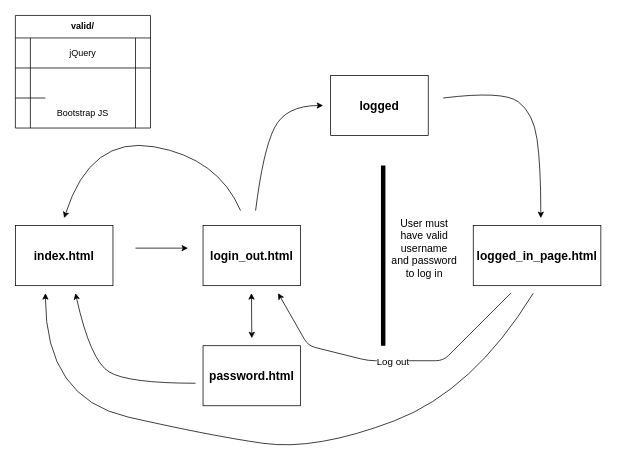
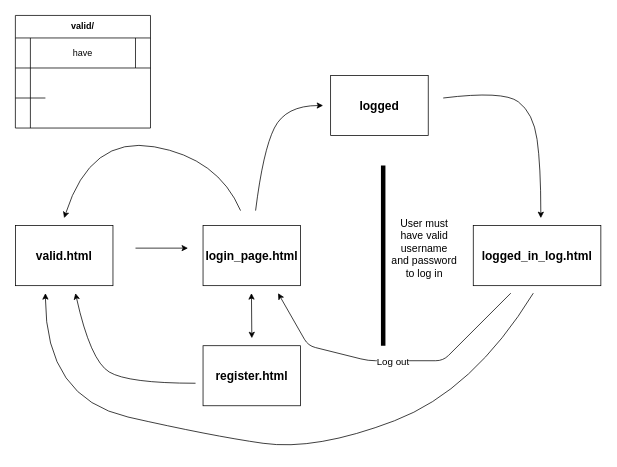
- <mxCell id="21" value="jQuery" style="shape=partialRectangle;html=1;whiteSpace=wrap;connectable=0;fillColor=none;top=0;left=0;bottom=0;right=0;overflow=hidden;" vertex="1" parent="19"><mxGeometry x="20" width="140" height="40" as="geometry" /></mxCell>
+ <mxCell id="21" value="have" style="shape=partialRectangle;html=1;whiteSpace=wrap;connectable=0;fillColor=none;top=0;left=0;bottom=0;right=0;overflow=hidden;" vertex="1" parent="19"><mxGeometry x="20" width="140" height="40" as="geometry" /></mxCell>
- <mxCell id="28" value="Bootstrap JS" style="shape=partialRectangle;html=1;whiteSpace=wrap;connectable=0;fillColor=none;top=0;left=0;bottom=0;right=0;overflow=hidden;" vertex="1" parent="26"><mxGeometry x="20" width="140" height="40" as="geometry" /></mxCell>
- <mxCell id="3" value="&lt;font style=&quot;font-size: 16px&quot;&gt;&lt;b&gt;index.html&lt;/b&gt;&lt;/font&gt;" style="text;html=1;fillColor=none;align=center;verticalAlign=middle;whiteSpace=wrap;rounded=0;sketch=0;strokeColor=#000000;" parent="1" vertex="1"><mxGeometry x="20" y="300" width="130" height="80" as="geometry" /></mxCell>
+ <mxCell id="3" value="&lt;font style=&quot;font-size: 16px&quot;&gt;&lt;b&gt;valid.html&lt;/b&gt;&lt;/font&gt;" style="text;html=1;fillColor=none;align=center;verticalAlign=middle;whiteSpace=wrap;rounded=0;sketch=0;strokeColor=#000000;" parent="1" vertex="1"><mxGeometry x="20" y="300" width="130" height="80" as="geometry" /></mxCell>
- <mxCell id="5" value="&lt;font style=&quot;font-size: 16px&quot;&gt;&lt;b&gt;login_out.html&lt;/b&gt;&lt;/font&gt;" style="text;html=1;fillColor=none;align=center;verticalAlign=middle;whiteSpace=wrap;rounded=0;sketch=0;strokeColor=#000000;" parent="1" vertex="1"><mxGeometry x="270" y="300" width="130" height="80" as="geometry" /></mxCell>
+ <mxCell id="5" value="&lt;font style=&quot;font-size: 16px&quot;&gt;&lt;b&gt;login_page.html&lt;/b&gt;&lt;/font&gt;" style="text;html=1;fillColor=none;align=center;verticalAlign=middle;whiteSpace=wrap;rounded=0;sketch=0;strokeColor=#000000;" parent="1" vertex="1"><mxGeometry x="270" y="300" width="130" height="80" as="geometry" /></mxCell>
- <mxCell id="8" value="&lt;font style=&quot;font-size: 16px&quot;&gt;&lt;b&gt;logged_in_page.html&lt;/b&gt;&lt;/font&gt;" style="text;html=1;fillColor=none;align=center;verticalAlign=middle;whiteSpace=wrap;rounded=0;sketch=0;strokeColor=#000000;" parent="1" vertex="1"><mxGeometry x="630" y="300" width="170" height="80" as="geometry" /></mxCell>
+ <mxCell id="8" value="&lt;font style=&quot;font-size: 16px&quot;&gt;&lt;b&gt;logged_in_log.html&lt;/b&gt;&lt;/font&gt;" style="text;html=1;fillColor=none;align=center;verticalAlign=middle;whiteSpace=wrap;rounded=0;sketch=0;strokeColor=#000000;" parent="1" vertex="1"><mxGeometry x="630" y="300" width="170" height="80" as="geometry" /></mxCell>
- <mxCell id="7" value="&lt;font style=&quot;font-size: 16px&quot;&gt;&lt;b&gt;password.html&lt;/b&gt;&lt;/font&gt;" style="text;html=1;fillColor=none;align=center;verticalAlign=middle;whiteSpace=wrap;rounded=0;sketch=0;strokeColor=#000000;" parent="1" vertex="1"><mxGeometry x="270" y="460" width="130" height="80" as="geometry" /></mxCell>
+ <mxCell id="7" value="&lt;font style=&quot;font-size: 16px&quot;&gt;&lt;b&gt;register.html&lt;/b&gt;&lt;/font&gt;" style="text;html=1;fillColor=none;align=center;verticalAlign=middle;whiteSpace=wrap;rounded=0;sketch=0;strokeColor=#000000;" parent="1" vertex="1"><mxGeometry x="270" y="460" width="130" height="80" as="geometry" /></mxCell>
